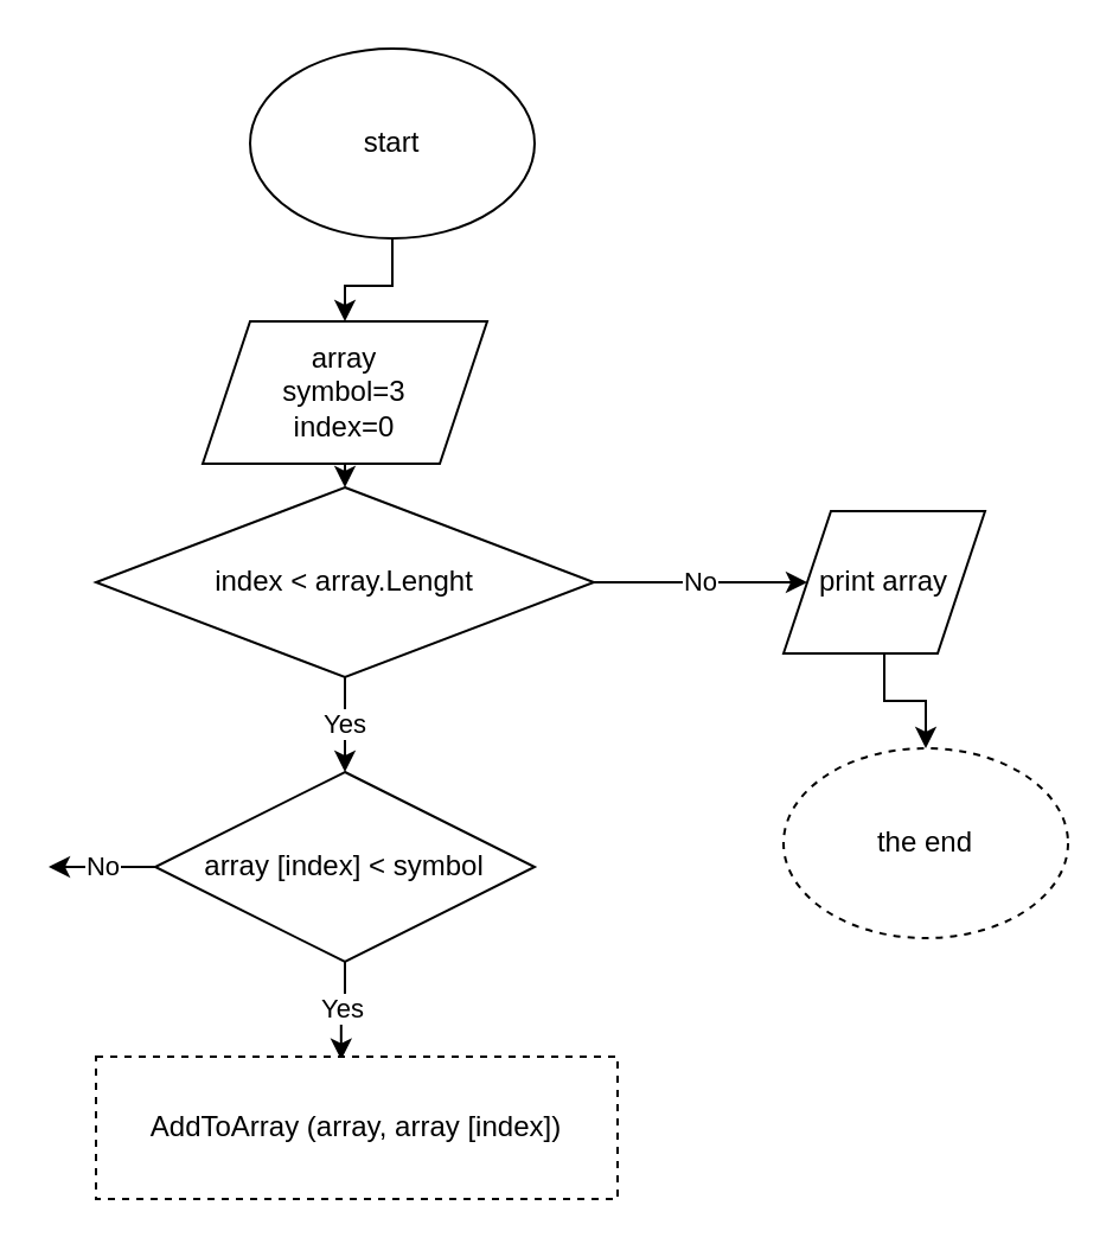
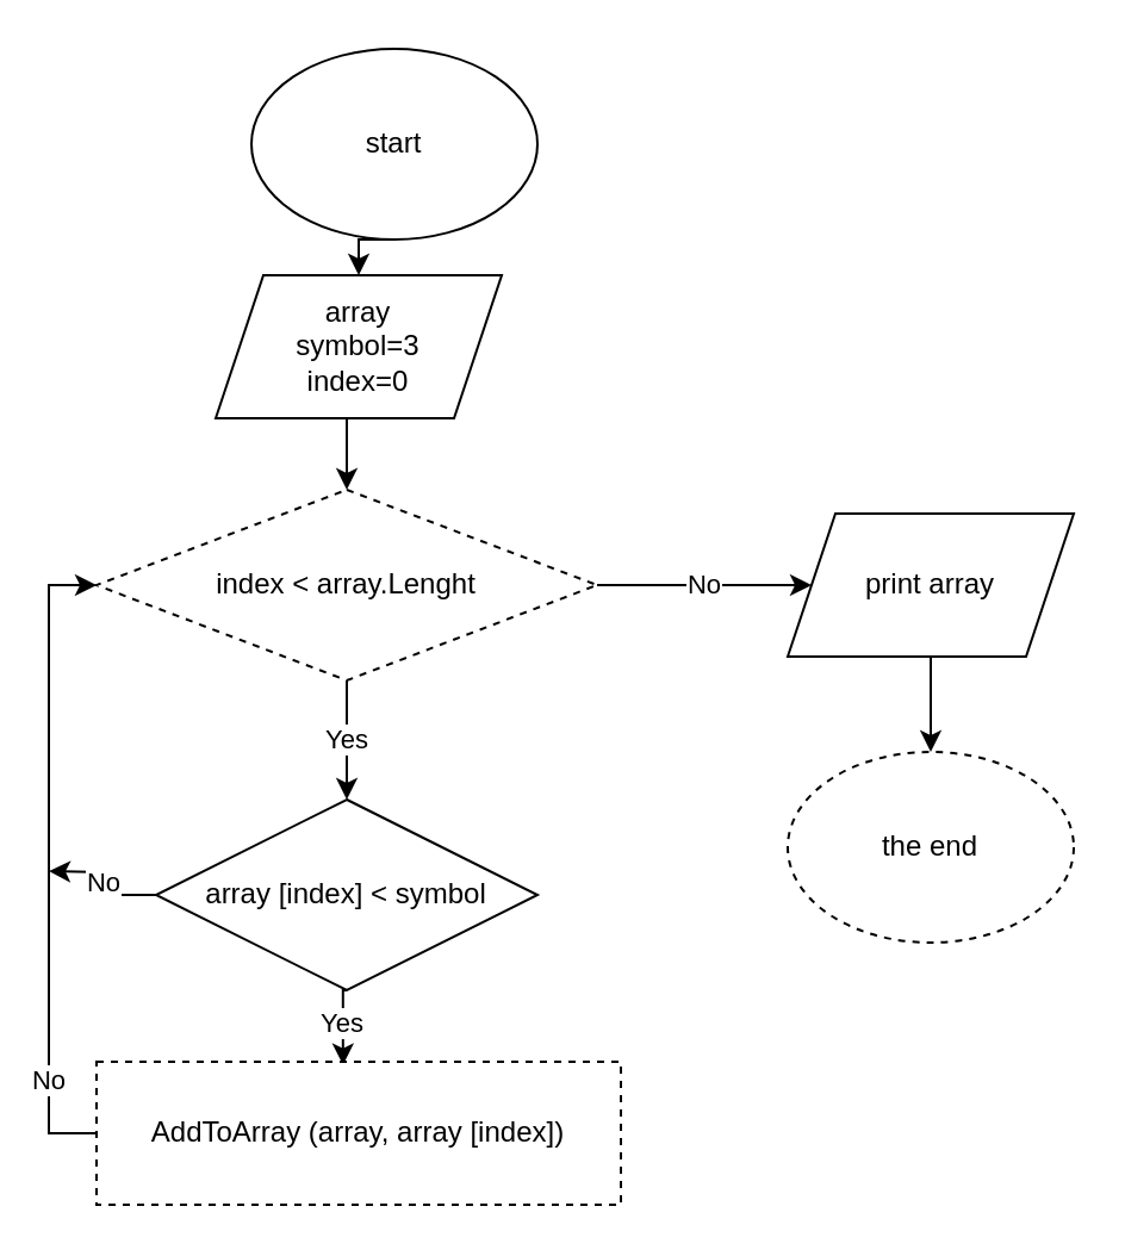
- <mxCell id="5" value="array&lt;br&gt;symbol=3&lt;br&gt;index=0" style="shape=parallelogram;perimeter=parallelogramPerimeter;whiteSpace=wrap;html=1;fixedSize=1;" vertex="1" parent="1"><mxGeometry x="85" y="135" width="120" height="60" as="geometry" /></mxCell>
+ <mxCell id="5" value="array&lt;br&gt;symbol=3&lt;br&gt;index=0" style="shape=parallelogram;perimeter=parallelogramPerimeter;whiteSpace=wrap;html=1;fixedSize=1;" vertex="1" parent="1"><mxGeometry x="90" y="115" width="120" height="60" as="geometry" /></mxCell>
- <mxCell id="8" value="index &amp;lt; array.Lenght" style="rhombus;whiteSpace=wrap;html=1;" vertex="1" parent="1"><mxGeometry x="40" y="205" width="210" height="80" as="geometry" /></mxCell>
+ <mxCell id="8" value="index &amp;lt; array.Lenght" style="rhombus;whiteSpace=wrap;html=1;dashed=1;" vertex="1" parent="1"><mxGeometry x="40" y="205" width="210" height="80" as="geometry" /></mxCell>
- <mxCell id="10" value="print array" style="shape=parallelogram;perimeter=parallelogramPerimeter;whiteSpace=wrap;html=1;fixedSize=1;" vertex="1" parent="1"><mxGeometry x="330" y="215" width="85" height="60" as="geometry" /></mxCell>
+ <mxCell id="10" value="print array" style="shape=parallelogram;perimeter=parallelogramPerimeter;whiteSpace=wrap;html=1;fixedSize=1;" vertex="1" parent="1"><mxGeometry x="330" y="215" width="120" height="60" as="geometry" /></mxCell>
+ <mxCell id="15" value="No" style="edgeStyle=orthogonalEdgeStyle;rounded=0;orthogonalLoop=1;jettySize=auto;html=1;exitX=0;exitY=0.5;exitDx=0;exitDy=0;entryX=0;entryY=0.5;entryDx=0;entryDy=0;" edge="1" parent="1" source="16" target="8"><mxGeometry x="-0.692" relative="1" as="geometry"><mxPoint as="offset" /></mxGeometry></mxCell>
- <mxCell id="14" value="array [index] &amp;lt; symbol" style="rhombus;whiteSpace=wrap;html=1;" vertex="1" parent="1"><mxGeometry x="65" y="325" width="160" height="80" as="geometry" /></mxCell>
+ <mxCell id="14" value="array [index] &amp;lt; symbol" style="rhombus;whiteSpace=wrap;html=1;" vertex="1" parent="1"><mxGeometry x="65" y="335" width="160" height="80" as="geometry" /></mxCell>
